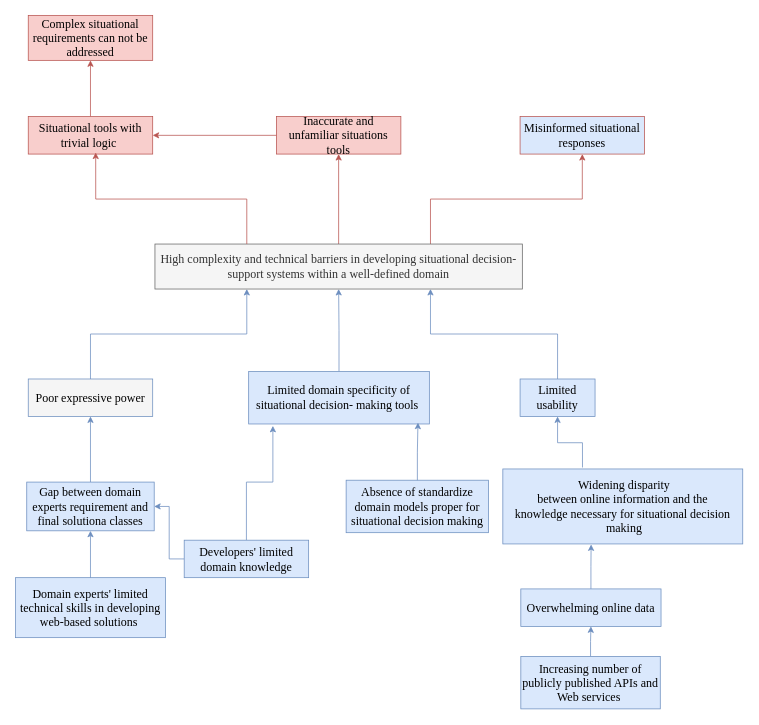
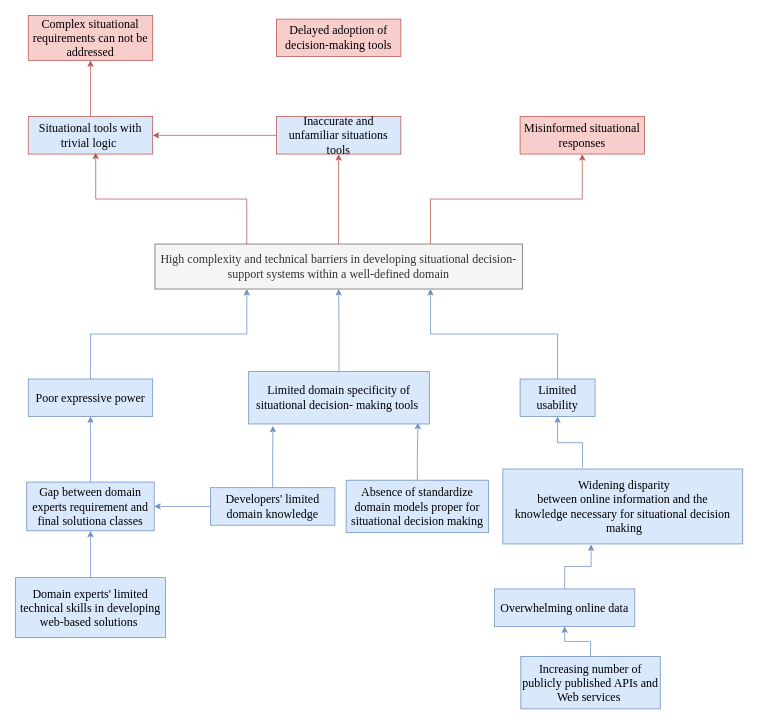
+ <mxCell id="27" value="&lt;font style=&quot;font-size: 16px;&quot; face=&quot;Garamond&quot;&gt;Delayed adoption of decision-making tools&lt;/font&gt;" style="rounded=0;whiteSpace=wrap;html=1;fillColor=#f8cecc;strokeColor=#b85450;" parent="1" vertex="1"><mxGeometry x="368" y="25" width="166" height="50" as="geometry" /></mxCell>
- <mxCell id="23" value="&lt;font face=&quot;Garamond&quot;&gt;&lt;span style=&quot;font-size: 16px;&quot;&gt;Situational tools with trivial logic&amp;nbsp;&lt;/span&gt;&lt;/font&gt;" style="rounded=0;whiteSpace=wrap;html=1;fillColor=#f8cecc;strokeColor=#b85450;" parent="1" vertex="1"><mxGeometry x="37" y="155" width="166" height="50" as="geometry" /></mxCell>
+ <mxCell id="23" value="&lt;font face=&quot;Garamond&quot;&gt;&lt;span style=&quot;font-size: 16px;&quot;&gt;Situational tools with trivial logic&amp;nbsp;&lt;/span&gt;&lt;/font&gt;" style="rounded=0;whiteSpace=wrap;html=1;fillColor=#dae8fc;strokeColor=#b85450;" parent="1" vertex="1"><mxGeometry x="37" y="155" width="166" height="50" as="geometry" /></mxCell>
- <mxCell id="26" value="&lt;font face=&quot;Garamond&quot;&gt;&lt;span style=&quot;font-size: 16px;&quot;&gt;Inaccurate and unfamiliar situations tools&lt;/span&gt;&lt;/font&gt;" style="rounded=0;whiteSpace=wrap;html=1;fillColor=#f8cecc;strokeColor=#b85450;" parent="1" vertex="1"><mxGeometry x="368" y="155" width="166" height="50" as="geometry" /></mxCell>
+ <mxCell id="26" value="&lt;font face=&quot;Garamond&quot;&gt;&lt;span style=&quot;font-size: 16px;&quot;&gt;Inaccurate and unfamiliar situations tools&lt;/span&gt;&lt;/font&gt;" style="rounded=0;whiteSpace=wrap;html=1;fillColor=#dae8fc;strokeColor=#b85450;" parent="1" vertex="1"><mxGeometry x="368" y="155" width="166" height="50" as="geometry" /></mxCell>
- <mxCell id="21" value="&lt;span style=&quot;font-family: Garamond; font-size: 16px;&quot;&gt;Misinformed situational responses&lt;/span&gt;" style="rounded=0;whiteSpace=wrap;html=1;fillColor=#dae8fc;strokeColor=#b85450;" parent="1" vertex="1"><mxGeometry x="693" y="155" width="166" height="50" as="geometry" /></mxCell>
+ <mxCell id="21" value="&lt;span style=&quot;font-family: Garamond; font-size: 16px;&quot;&gt;Misinformed situational responses&lt;/span&gt;" style="rounded=0;whiteSpace=wrap;html=1;fillColor=#f8cecc;strokeColor=#b85450;" parent="1" vertex="1"><mxGeometry x="693" y="155" width="166" height="50" as="geometry" /></mxCell>
- <mxCell id="15" value="&lt;font style=&quot;&quot; face=&quot;Garamond&quot;&gt;&lt;span style=&quot;font-size: 16px;&quot;&gt;Poor expressive power&lt;/span&gt;&lt;/font&gt;" style="rounded=0;whiteSpace=wrap;html=1;fillColor=#f5f5f5;strokeColor=#6c8ebf;" parent="1" vertex="1"><mxGeometry x="37" y="505" width="166" height="50" as="geometry" /></mxCell>
+ <mxCell id="15" value="&lt;font style=&quot;&quot; face=&quot;Garamond&quot;&gt;&lt;span style=&quot;font-size: 16px;&quot;&gt;Poor expressive power&lt;/span&gt;&lt;/font&gt;" style="rounded=0;whiteSpace=wrap;html=1;fillColor=#dae8fc;strokeColor=#6c8ebf;" parent="1" vertex="1"><mxGeometry x="37" y="505" width="166" height="50" as="geometry" /></mxCell>
- <mxCell id="9" value="&lt;font face=&quot;Garamond&quot;&gt;&lt;span style=&quot;font-size: 16px;&quot;&gt;Developers' limited domain knowledge&lt;/span&gt;&lt;/font&gt;" style="rounded=0;whiteSpace=wrap;html=1;fillColor=#dae8fc;strokeColor=#6c8ebf;" parent="1" vertex="1"><mxGeometry x="245" y="720" width="166" height="50" as="geometry" /></mxCell>
+ <mxCell id="9" value="&lt;font face=&quot;Garamond&quot;&gt;&lt;span style=&quot;font-size: 16px;&quot;&gt;Developers' limited domain knowledge&lt;/span&gt;&lt;/font&gt;" style="rounded=0;whiteSpace=wrap;html=1;fillColor=#dae8fc;strokeColor=#6c8ebf;" parent="1" vertex="1"><mxGeometry x="280" y="650" width="166" height="50" as="geometry" /></mxCell>
- <mxCell id="4" value="&lt;font face=&quot;Garamond&quot;&gt;&lt;span style=&quot;font-size: 16px;&quot;&gt;Overwhelming online data&lt;/span&gt;&lt;/font&gt;" style="rounded=0;whiteSpace=wrap;html=1;fillColor=#dae8fc;strokeColor=#6c8ebf;" parent="1" vertex="1"><mxGeometry x="694" y="785" width="187" height="50" as="geometry" /></mxCell>
+ <mxCell id="4" value="&lt;font face=&quot;Garamond&quot;&gt;&lt;span style=&quot;font-size: 16px;&quot;&gt;Overwhelming online data&lt;/span&gt;&lt;/font&gt;" style="rounded=0;whiteSpace=wrap;html=1;fillColor=#dae8fc;strokeColor=#6c8ebf;" parent="1" vertex="1"><mxGeometry x="659" y="785" width="187" height="50" as="geometry" /></mxCell>
